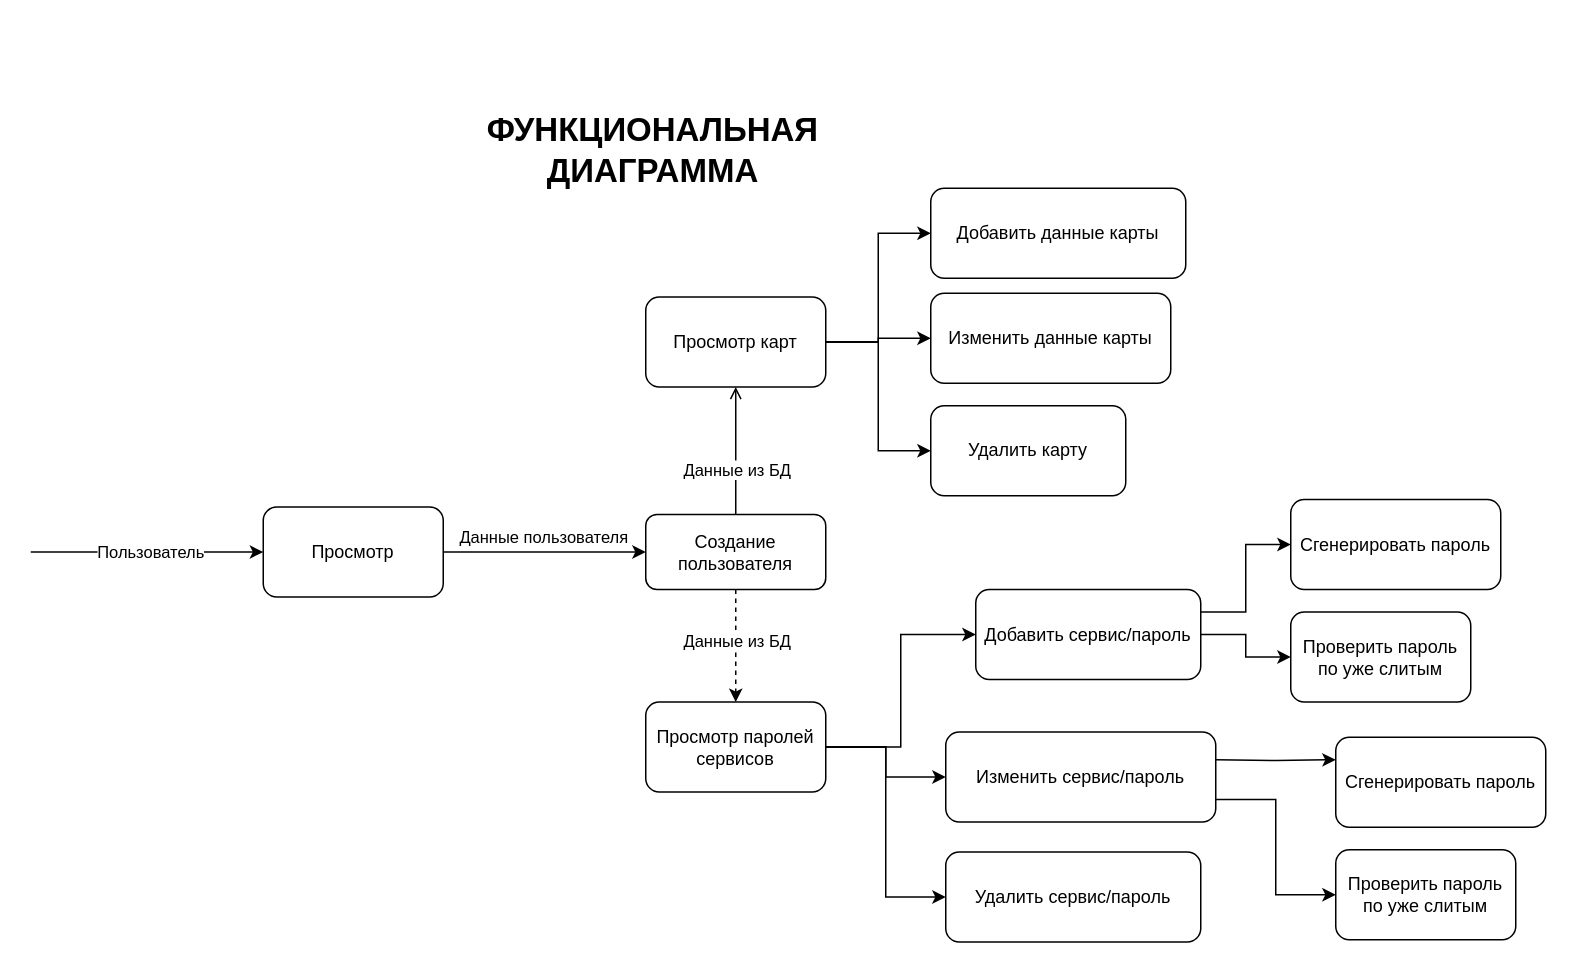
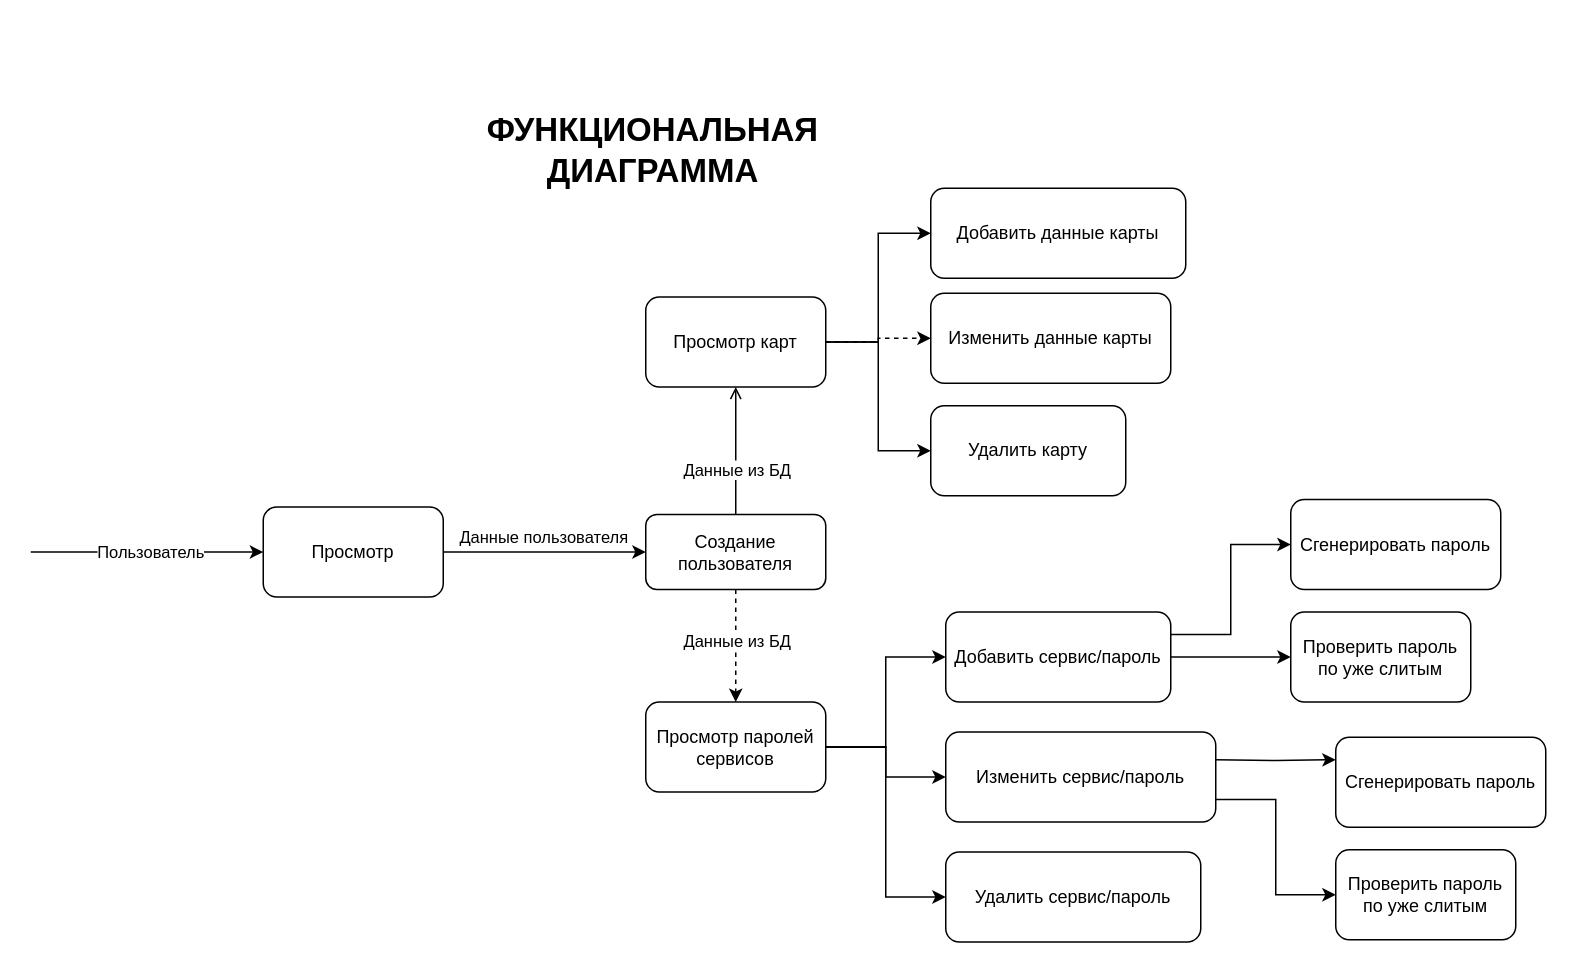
- <mxCell id="10" style="edgeStyle=orthogonalEdgeStyle;rounded=0;orthogonalLoop=1;jettySize=auto;html=1;exitX=1;exitY=0.5;exitDx=0;exitDy=0;" parent="1" source="12" target="22" edge="1"><mxGeometry relative="1" as="geometry" /></mxCell>
+ <mxCell id="10" style="edgeStyle=orthogonalEdgeStyle;rounded=0;orthogonalLoop=1;jettySize=auto;html=1;exitX=1;exitY=0.5;exitDx=0;exitDy=0;dashed=1;" parent="1" source="12" target="22" edge="1"><mxGeometry relative="1" as="geometry" /></mxCell>
- <mxCell id="20" value="Добавить сервис/пароль" style="rounded=1;whiteSpace=wrap;html=1;" parent="1" vertex="1"><mxGeometry x="650" y="392.5" width="150" height="60" as="geometry" /></mxCell>
+ <mxCell id="20" value="Добавить сервис/пароль" style="rounded=1;whiteSpace=wrap;html=1;" parent="1" vertex="1"><mxGeometry x="630" y="407.5" width="150" height="60" as="geometry" /></mxCell>
